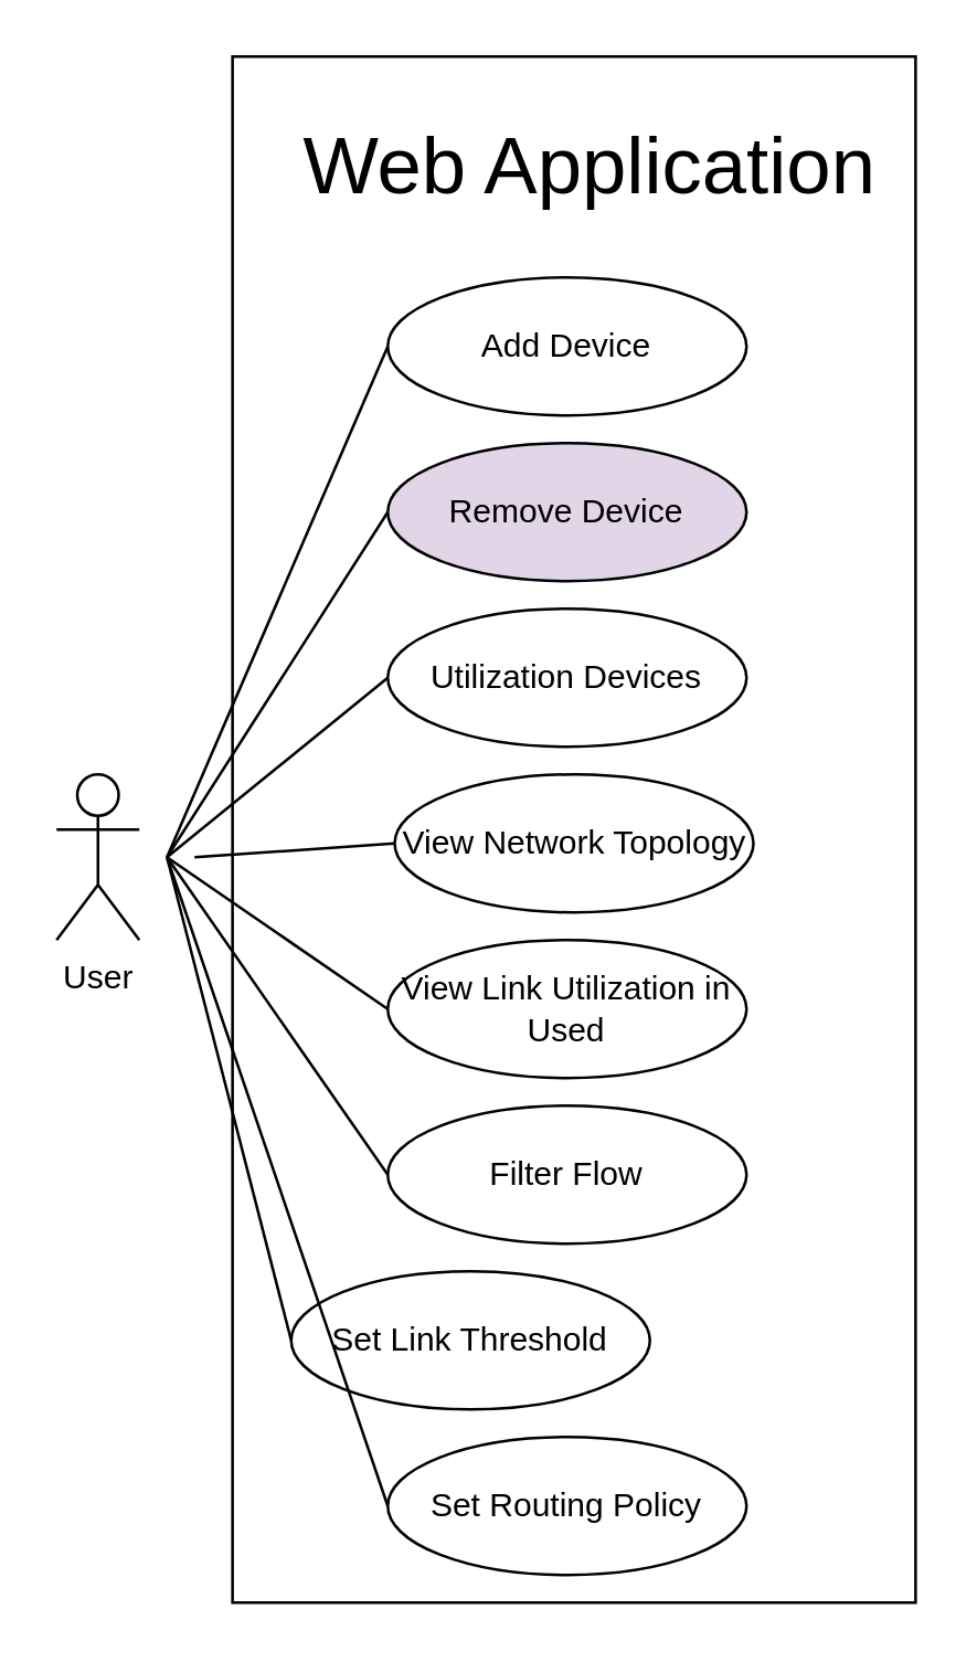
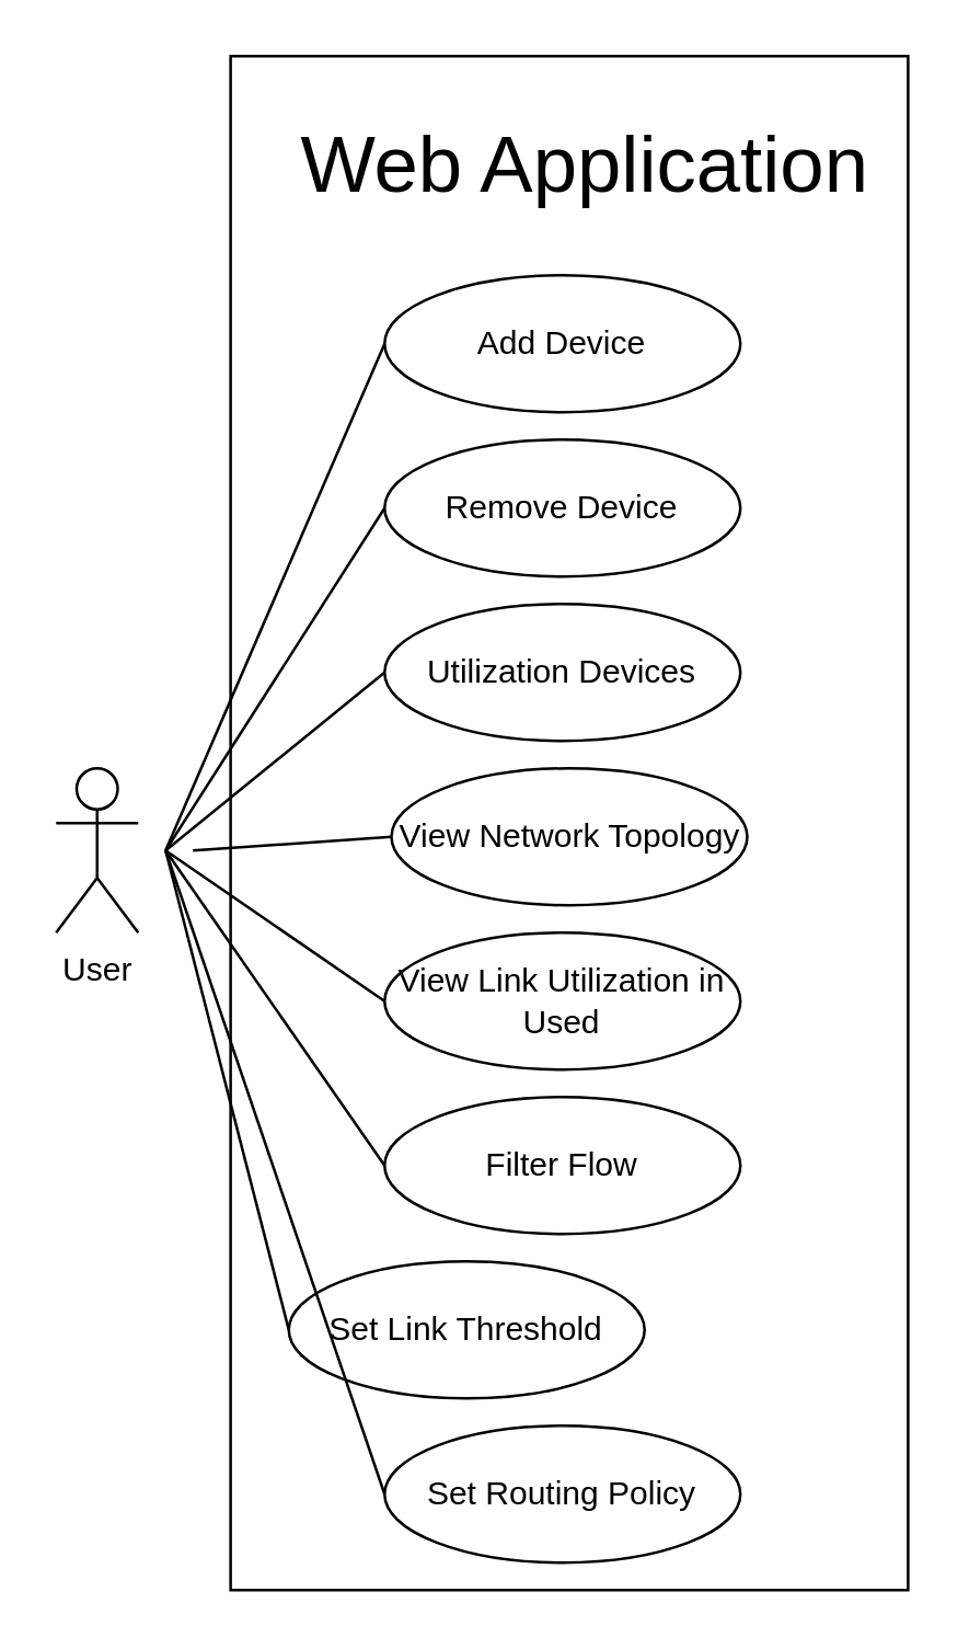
- <mxCell id="9" value="Remove Device" style="ellipse;whiteSpace=wrap;html=1;fillColor=#e1d5e7;" vertex="1" parent="1"><mxGeometry x="140" y="160" width="130" height="50" as="geometry" /></mxCell>
+ <mxCell id="9" value="Remove Device" style="ellipse;whiteSpace=wrap;html=1;" vertex="1" parent="1"><mxGeometry x="140" y="160" width="130" height="50" as="geometry" /></mxCell>
